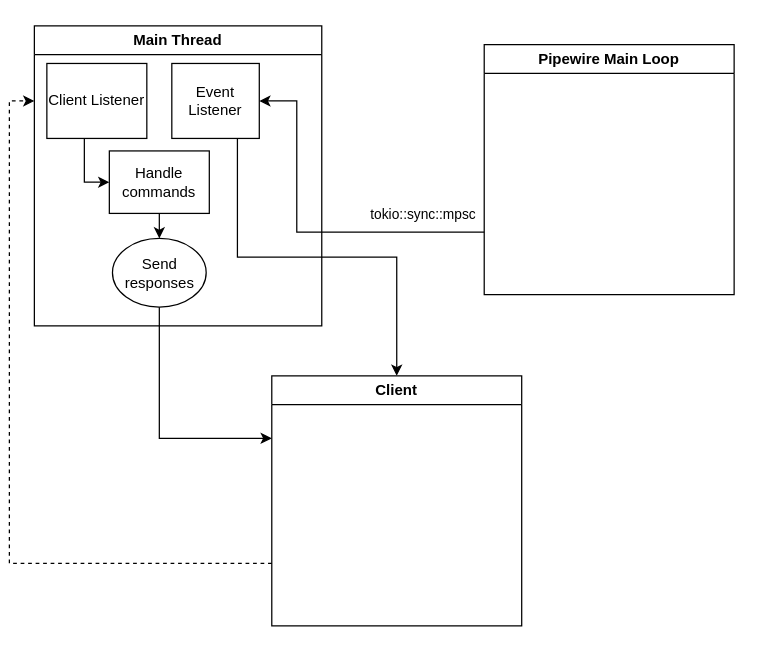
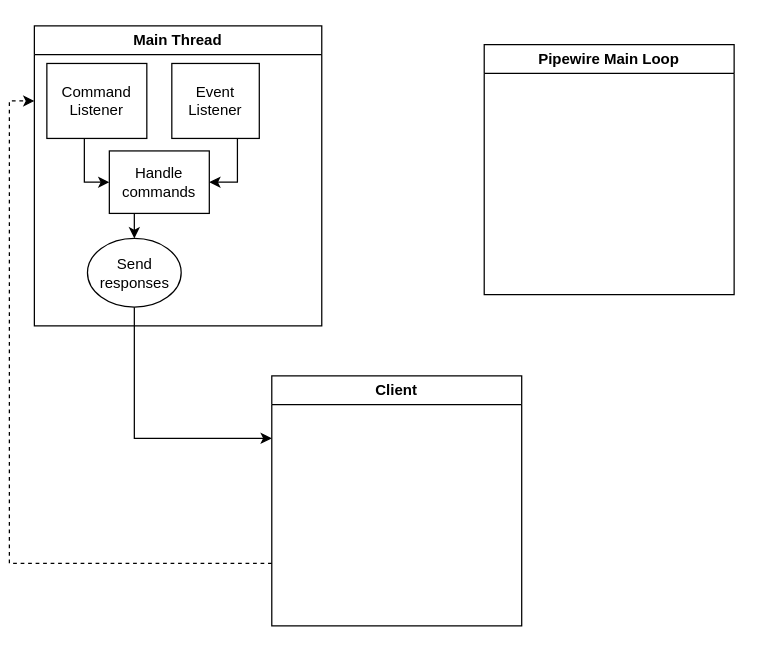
- <mxCell id="4" value="Client Listener" style="rounded=0;whiteSpace=wrap;html=1;" parent="2" vertex="1"><mxGeometry x="10" y="30" width="80" height="60" as="geometry" /></mxCell>
+ <mxCell id="4" value="Command Listener" style="rounded=0;whiteSpace=wrap;html=1;" parent="2" vertex="1"><mxGeometry x="10" y="30" width="80" height="60" as="geometry" /></mxCell>
- <mxCell id="10" style="edgeStyle=orthogonalEdgeStyle;rounded=0;orthogonalLoop=1;jettySize=auto;html=1;exitX=0;exitY=0.75;exitDx=0;exitDy=0;entryX=1;entryY=0.5;entryDx=0;entryDy=0;" parent="1" source="12" target="6" edge="1"><mxGeometry relative="1" as="geometry"><mxPoint x="310" y="160" as="targetPoint" /><Array as="points"><mxPoint x="230" y="185" /><mxPoint x="230" y="80" /></Array></mxGeometry></mxCell>
- <mxCell id="11" value="tokio::sync::mpsc" style="edgeLabel;html=1;align=center;verticalAlign=middle;resizable=0;points=[];" parent="10" vertex="1" connectable="0"><mxGeometry x="0.146" relative="1" as="geometry"><mxPoint x="100" y="-2" as="offset" /></mxGeometry></mxCell>
- <mxCell id="5" style="edgeStyle=orthogonalEdgeStyle;rounded=0;orthogonalLoop=1;jettySize=auto;html=1;exitX=0.75;exitY=1;exitDx=0;exitDy=0;" parent="2" source="6" target="14" edge="1"><mxGeometry relative="1" as="geometry" /></mxCell>
+ <mxCell id="5" style="edgeStyle=orthogonalEdgeStyle;rounded=0;orthogonalLoop=1;jettySize=auto;html=1;exitX=0.75;exitY=1;exitDx=0;exitDy=0;entryX=1;entryY=0.5;entryDx=0;entryDy=0;" parent="2" source="6" target="8" edge="1"><mxGeometry relative="1" as="geometry" /></mxCell>
- <mxCell id="9" value="Send responses" style="ellipse;whiteSpace=wrap;html=1;" parent="2" vertex="1"><mxGeometry x="62.5" y="170" width="75" height="55" as="geometry" /></mxCell>
+ <mxCell id="9" value="Send responses" style="ellipse;whiteSpace=wrap;html=1;" parent="2" vertex="1"><mxGeometry x="42.5" y="170" width="75" height="55" as="geometry" /></mxCell>
